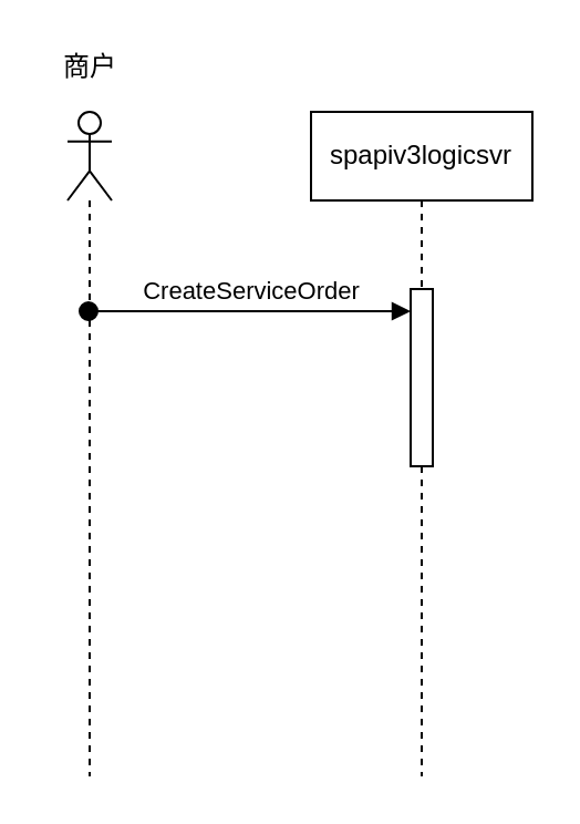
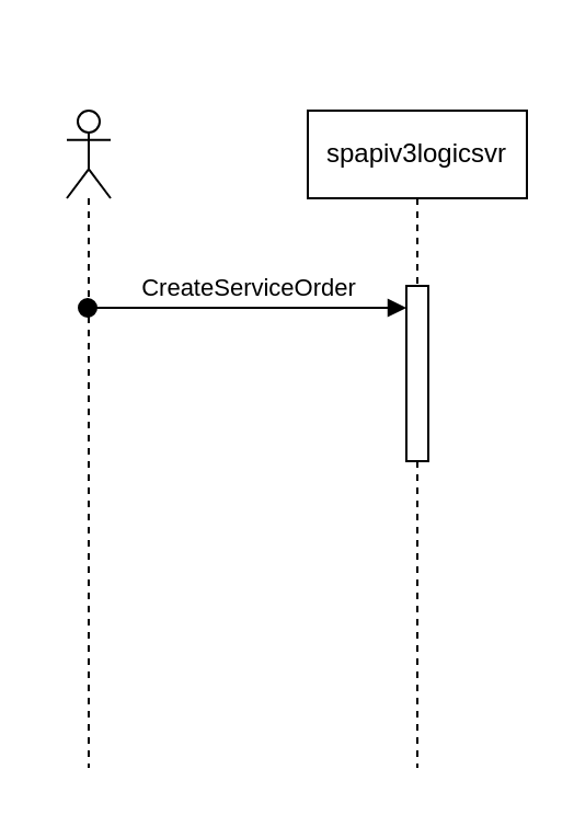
- <mxCell id="3" value="商户" style="text;html=1;align=center;verticalAlign=middle;resizable=0;points=[];autosize=1;" vertex="1" parent="1"><mxGeometry x="20" y="20" width="40" height="20" as="geometry" /></mxCell>
